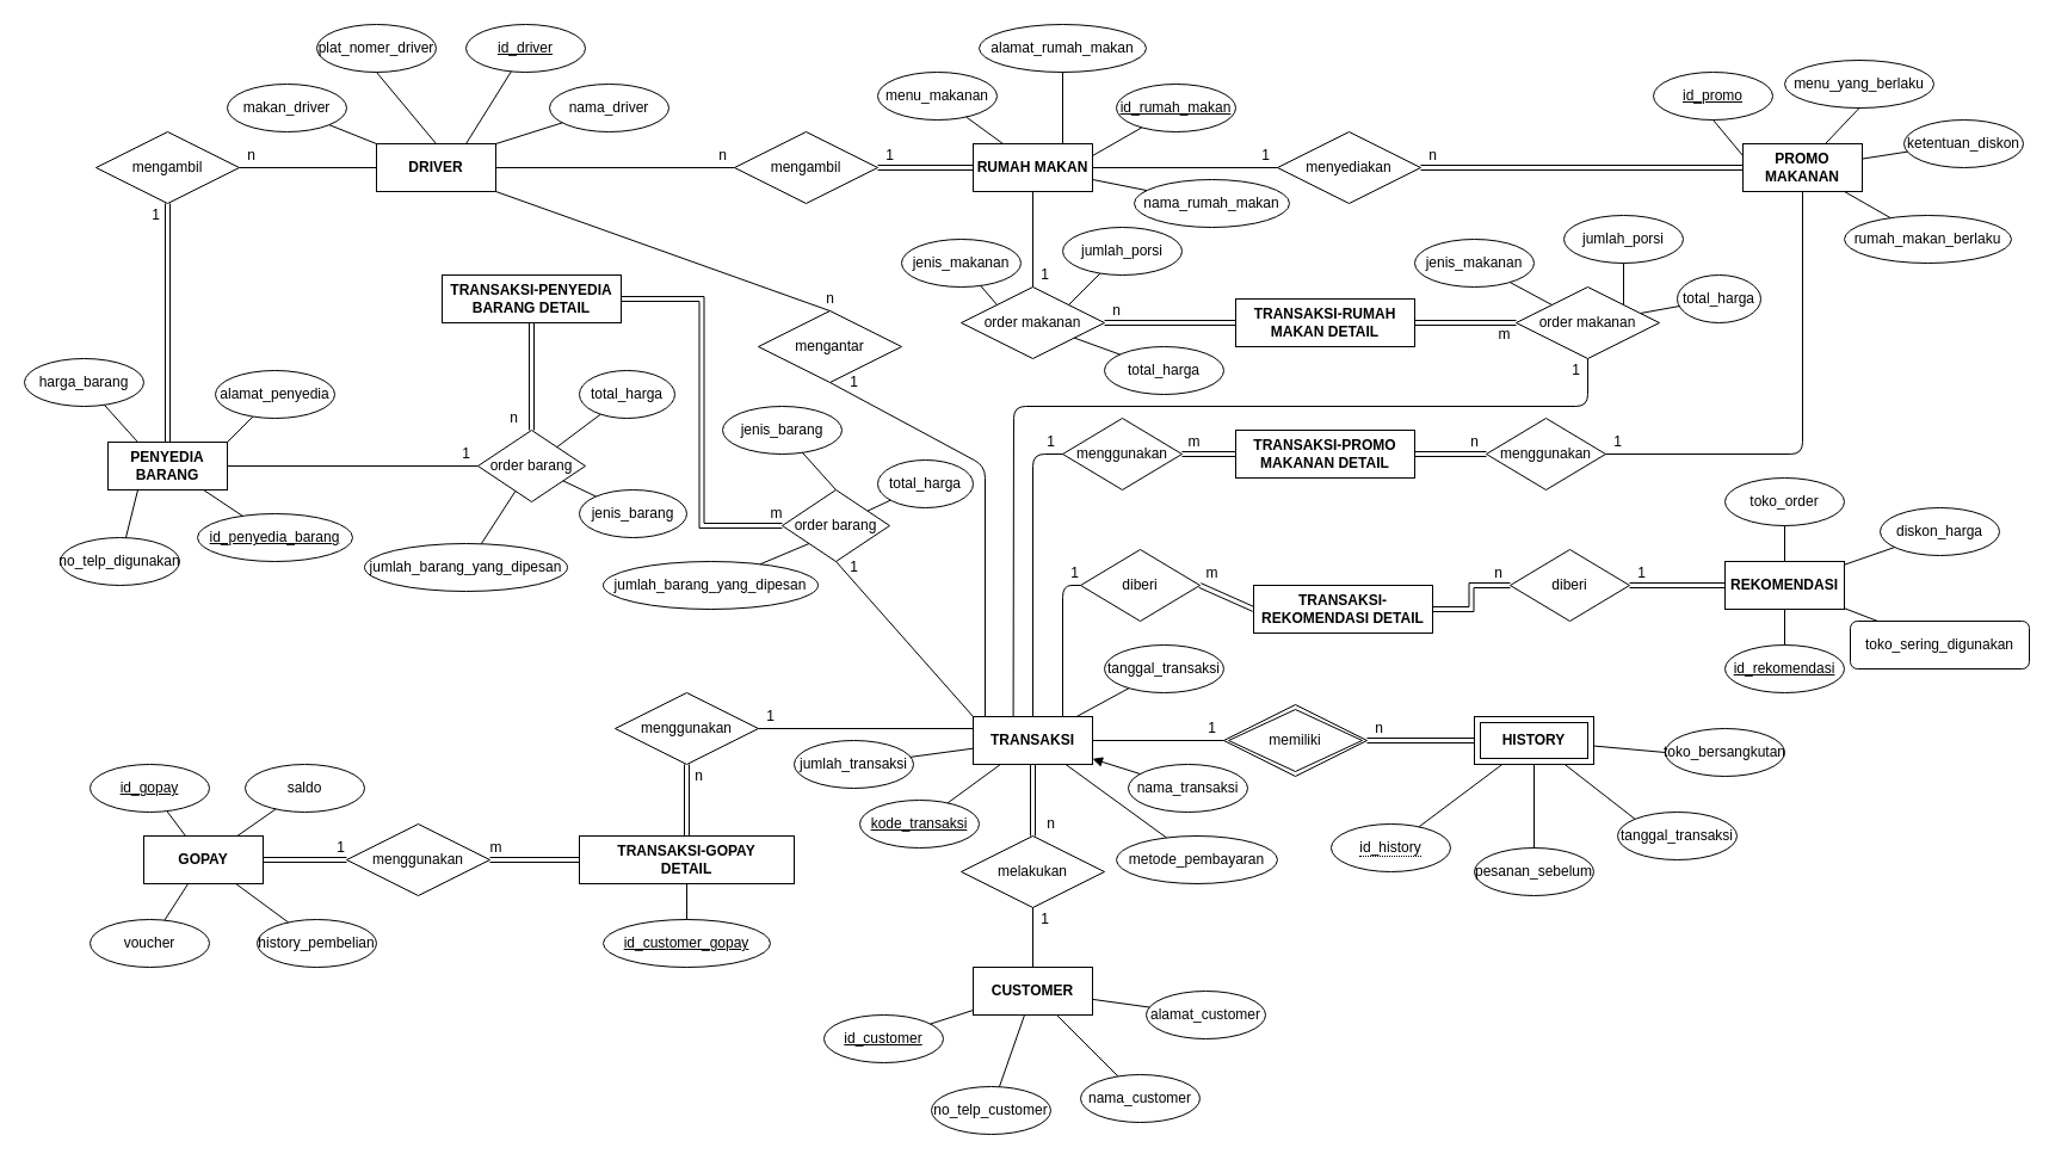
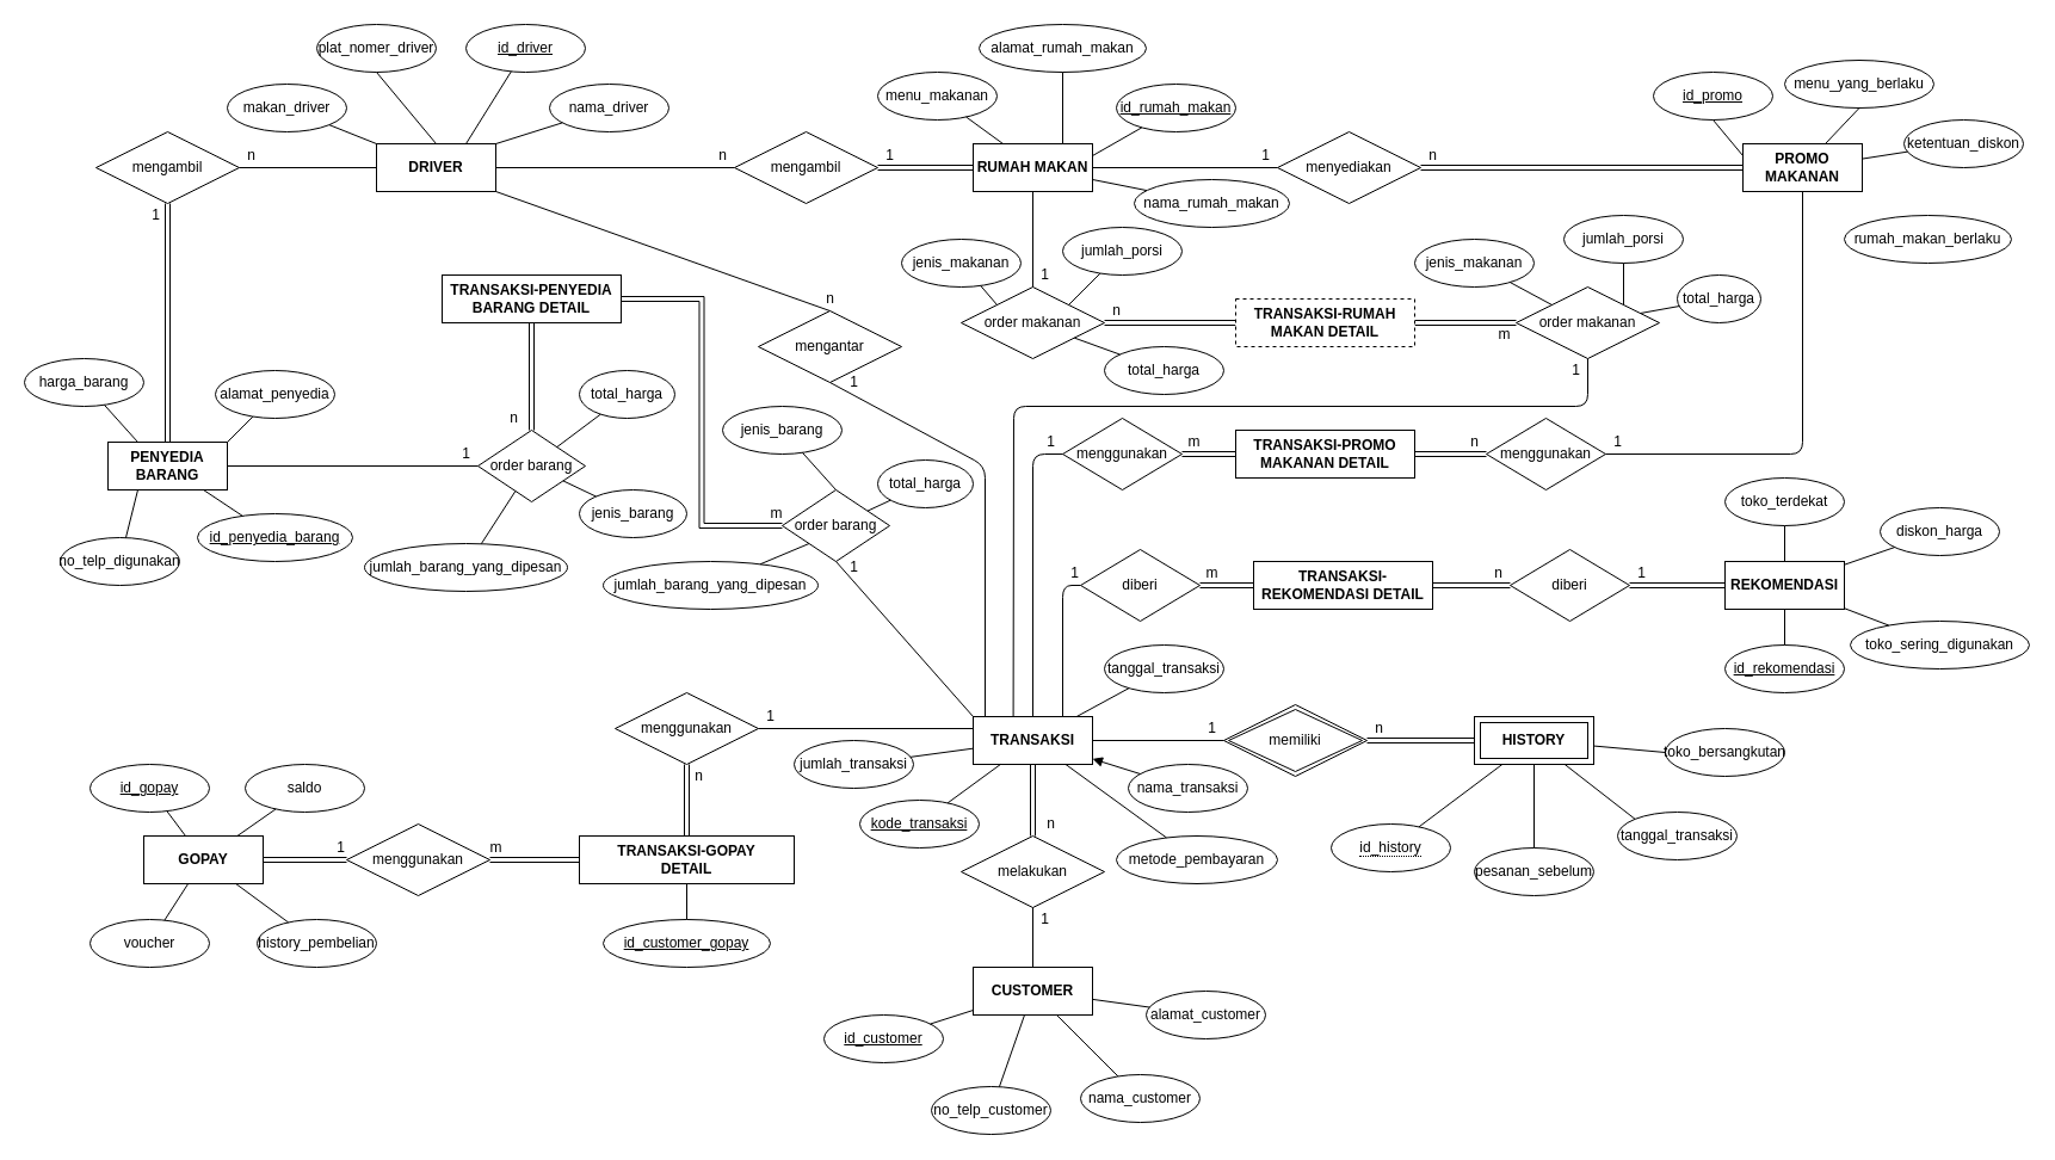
- <mxCell id="54" value="" style="endArrow=none;html=1;rounded=0;" parent="1" source="30" target="22" edge="1"><mxGeometry relative="1" as="geometry"><mxPoint x="1605" y="140" as="sourcePoint" /><mxPoint x="1970" y="310" as="targetPoint" /></mxGeometry></mxCell>
- <mxCell id="150" value="&lt;table border=&quot;0&quot; cellpadding=&quot;0&quot; cellspacing=&quot;0&quot; width=&quot;146&quot; style=&quot;border-collapse: collapse ; width: 109pt&quot;&gt;&lt;tbody&gt;&lt;tr style=&quot;height: 14.4pt&quot;&gt;  &lt;td height=&quot;19&quot; class=&quot;xl65&quot; width=&quot;146&quot; style=&quot;height: 14.4pt ; width: 109pt&quot;&gt;TRANSAKSI-RUMAH&lt;br&gt;  MAKAN DETAIL&lt;/td&gt;&lt;/tr&gt;&lt;/tbody&gt;&lt;/table&gt;" style="whiteSpace=wrap;html=1;align=center;fontStyle=1" parent="1" vertex="1"><mxGeometry x="1035" y="250" width="150" height="40" as="geometry" /></mxCell>
+ <mxCell id="150" value="&lt;table border=&quot;0&quot; cellpadding=&quot;0&quot; cellspacing=&quot;0&quot; width=&quot;146&quot; style=&quot;border-collapse: collapse ; width: 109pt&quot;&gt;&lt;tbody&gt;&lt;tr style=&quot;height: 14.4pt&quot;&gt;  &lt;td height=&quot;19&quot; class=&quot;xl65&quot; width=&quot;146&quot; style=&quot;height: 14.4pt ; width: 109pt&quot;&gt;TRANSAKSI-RUMAH&lt;br&gt;  MAKAN DETAIL&lt;/td&gt;&lt;/tr&gt;&lt;/tbody&gt;&lt;/table&gt;" style="whiteSpace=wrap;html=1;align=center;fontStyle=1;dashed=1;" parent="1" vertex="1"><mxGeometry x="1035" y="250" width="150" height="40" as="geometry" /></mxCell>
- <mxCell id="50" value="toko_order" style="ellipse;whiteSpace=wrap;html=1;align=center;" parent="1" vertex="1"><mxGeometry x="1445" y="400" width="100" height="40" as="geometry" /></mxCell>
+ <mxCell id="50" value="toko_terdekat" style="ellipse;whiteSpace=wrap;html=1;align=center;" parent="1" vertex="1"><mxGeometry x="1445" y="400" width="100" height="40" as="geometry" /></mxCell>
- <mxCell id="170" value="&lt;table border=&quot;0&quot; cellpadding=&quot;0&quot; cellspacing=&quot;0&quot; width=&quot;146&quot; style=&quot;border-collapse: collapse ; width: 109pt&quot;&gt;&lt;tbody&gt;&lt;tr style=&quot;height: 14.4pt&quot;&gt;  &lt;td height=&quot;19&quot; class=&quot;xl65&quot; width=&quot;146&quot; style=&quot;height: 14.4pt ; width: 109pt&quot;&gt;TRANSAKSI-REKOMENDASI DETAIL&lt;/td&gt;&lt;/tr&gt;&lt;/tbody&gt;&lt;/table&gt;" style="whiteSpace=wrap;html=1;align=center;fontStyle=1" parent="1" vertex="1"><mxGeometry x="1050" y="490" width="150" height="40" as="geometry" /></mxCell>
+ <mxCell id="170" value="&lt;table border=&quot;0&quot; cellpadding=&quot;0&quot; cellspacing=&quot;0&quot; width=&quot;146&quot; style=&quot;border-collapse: collapse ; width: 109pt&quot;&gt;&lt;tbody&gt;&lt;tr style=&quot;height: 14.4pt&quot;&gt;  &lt;td height=&quot;19&quot; class=&quot;xl65&quot; width=&quot;146&quot; style=&quot;height: 14.4pt ; width: 109pt&quot;&gt;TRANSAKSI-REKOMENDASI DETAIL&lt;/td&gt;&lt;/tr&gt;&lt;/tbody&gt;&lt;/table&gt;" style="whiteSpace=wrap;html=1;align=center;fontStyle=1" parent="1" vertex="1"><mxGeometry x="1050" y="470" width="150" height="40" as="geometry" /></mxCell>
- <mxCell id="47" value="toko_sering_digunakan" style="whiteSpace=wrap;html=1;align=center;rounded=1;" parent="1" vertex="1"><mxGeometry x="1550" y="520" width="150" height="40" as="geometry" /></mxCell>
+ <mxCell id="47" value="toko_sering_digunakan" style="ellipse;whiteSpace=wrap;html=1;align=center;" parent="1" vertex="1"><mxGeometry x="1550" y="520" width="150" height="40" as="geometry" /></mxCell>
